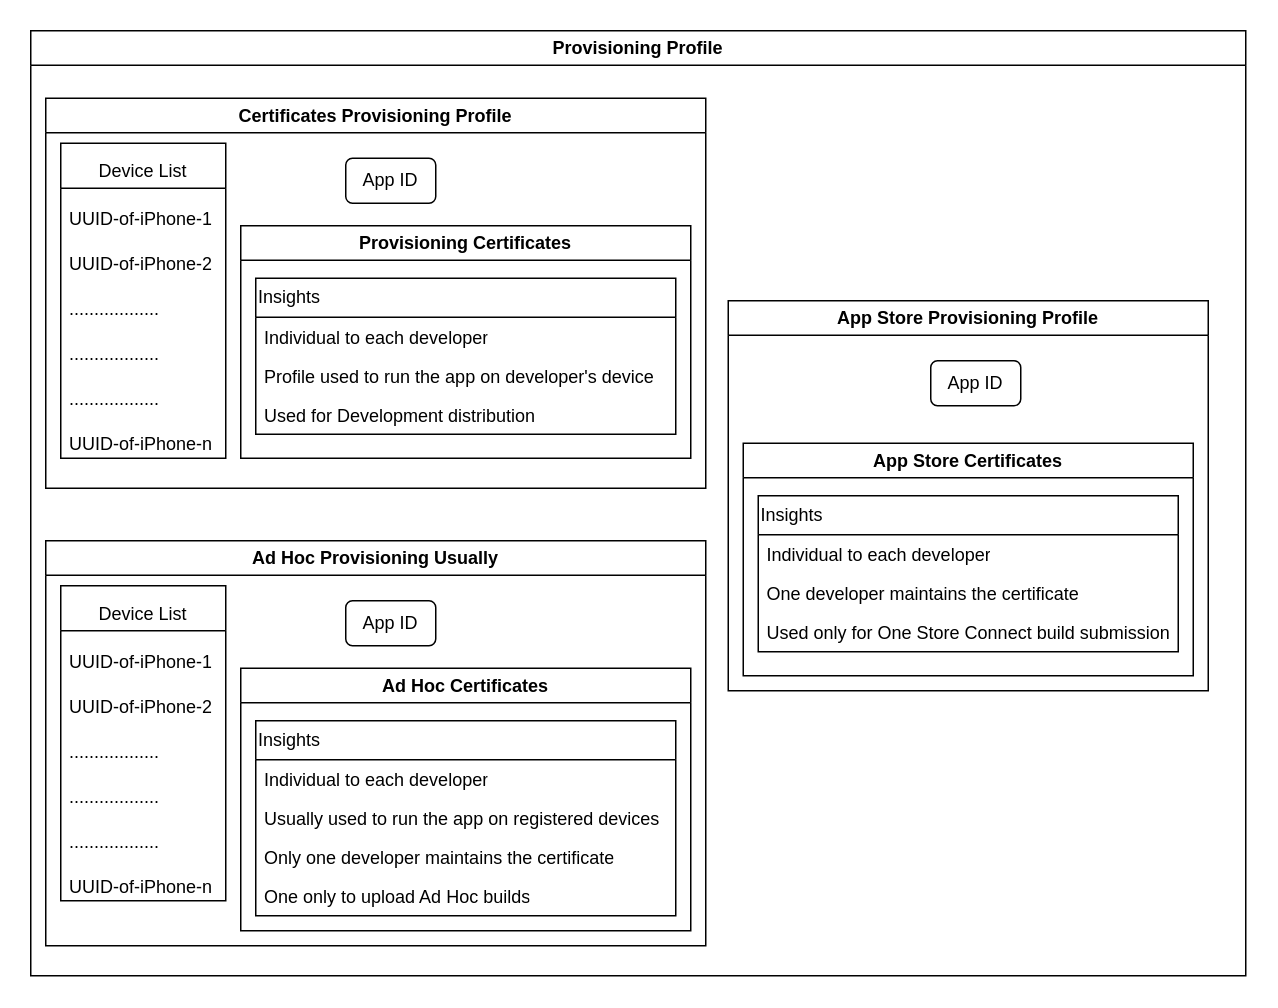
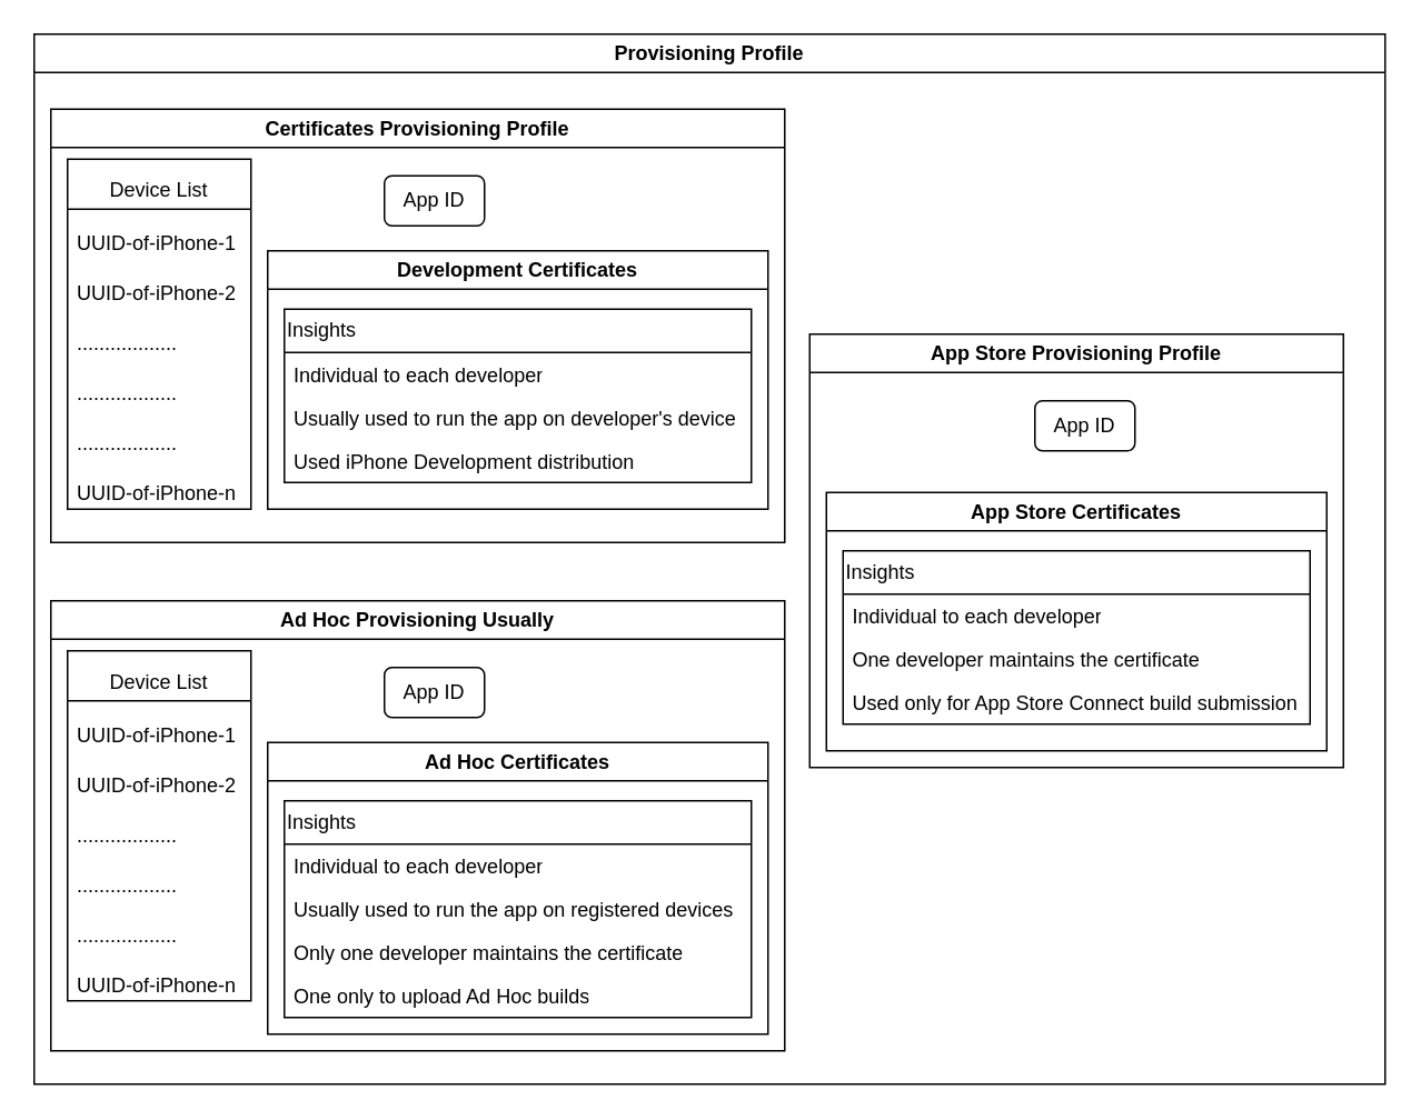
- <mxCell id="11" value="Provisioning Certificates" style="swimlane;whiteSpace=wrap;html=1;" vertex="1" parent="3"><mxGeometry x="130" y="85" width="300" height="155" as="geometry" /></mxCell>
+ <mxCell id="11" value="Development Certificates" style="swimlane;whiteSpace=wrap;html=1;" vertex="1" parent="3"><mxGeometry x="130" y="85" width="300" height="155" as="geometry" /></mxCell>
- <mxCell id="14" value="Profile used to run the app on developer's device" style="text;strokeColor=none;fillColor=none;align=left;verticalAlign=top;spacingLeft=4;spacingRight=4;overflow=hidden;rotatable=0;points=[[0,0.5],[1,0.5]];portConstraint=eastwest;whiteSpace=wrap;html=1;" vertex="1" parent="12"><mxGeometry y="52" width="280" height="26" as="geometry" /></mxCell>
+ <mxCell id="14" value="Usually used to run the app on developer's device" style="text;strokeColor=none;fillColor=none;align=left;verticalAlign=top;spacingLeft=4;spacingRight=4;overflow=hidden;rotatable=0;points=[[0,0.5],[1,0.5]];portConstraint=eastwest;whiteSpace=wrap;html=1;" vertex="1" parent="12"><mxGeometry y="52" width="280" height="26" as="geometry" /></mxCell>
- <mxCell id="15" value="Used for Development distribution&amp;nbsp;" style="text;strokeColor=none;fillColor=none;align=left;verticalAlign=top;spacingLeft=4;spacingRight=4;overflow=hidden;rotatable=0;points=[[0,0.5],[1,0.5]];portConstraint=eastwest;whiteSpace=wrap;html=1;" vertex="1" parent="12"><mxGeometry y="78" width="280" height="26" as="geometry" /></mxCell>
+ <mxCell id="15" value="Used iPhone Development distribution&amp;nbsp;" style="text;strokeColor=none;fillColor=none;align=left;verticalAlign=top;spacingLeft=4;spacingRight=4;overflow=hidden;rotatable=0;points=[[0,0.5],[1,0.5]];portConstraint=eastwest;whiteSpace=wrap;html=1;" vertex="1" parent="12"><mxGeometry y="78" width="280" height="26" as="geometry" /></mxCell>
- <mxCell id="22" value="Used only for One Store Connect build submission" style="text;strokeColor=none;fillColor=none;align=left;verticalAlign=top;spacingLeft=4;spacingRight=4;overflow=hidden;rotatable=0;points=[[0,0.5],[1,0.5]];portConstraint=eastwest;whiteSpace=wrap;html=1;" vertex="1" parent="19"><mxGeometry y="78" width="280" height="26" as="geometry" /></mxCell>
+ <mxCell id="22" value="Used only for App Store Connect build submission" style="text;strokeColor=none;fillColor=none;align=left;verticalAlign=top;spacingLeft=4;spacingRight=4;overflow=hidden;rotatable=0;points=[[0,0.5],[1,0.5]];portConstraint=eastwest;whiteSpace=wrap;html=1;" vertex="1" parent="19"><mxGeometry y="78" width="280" height="26" as="geometry" /></mxCell>
